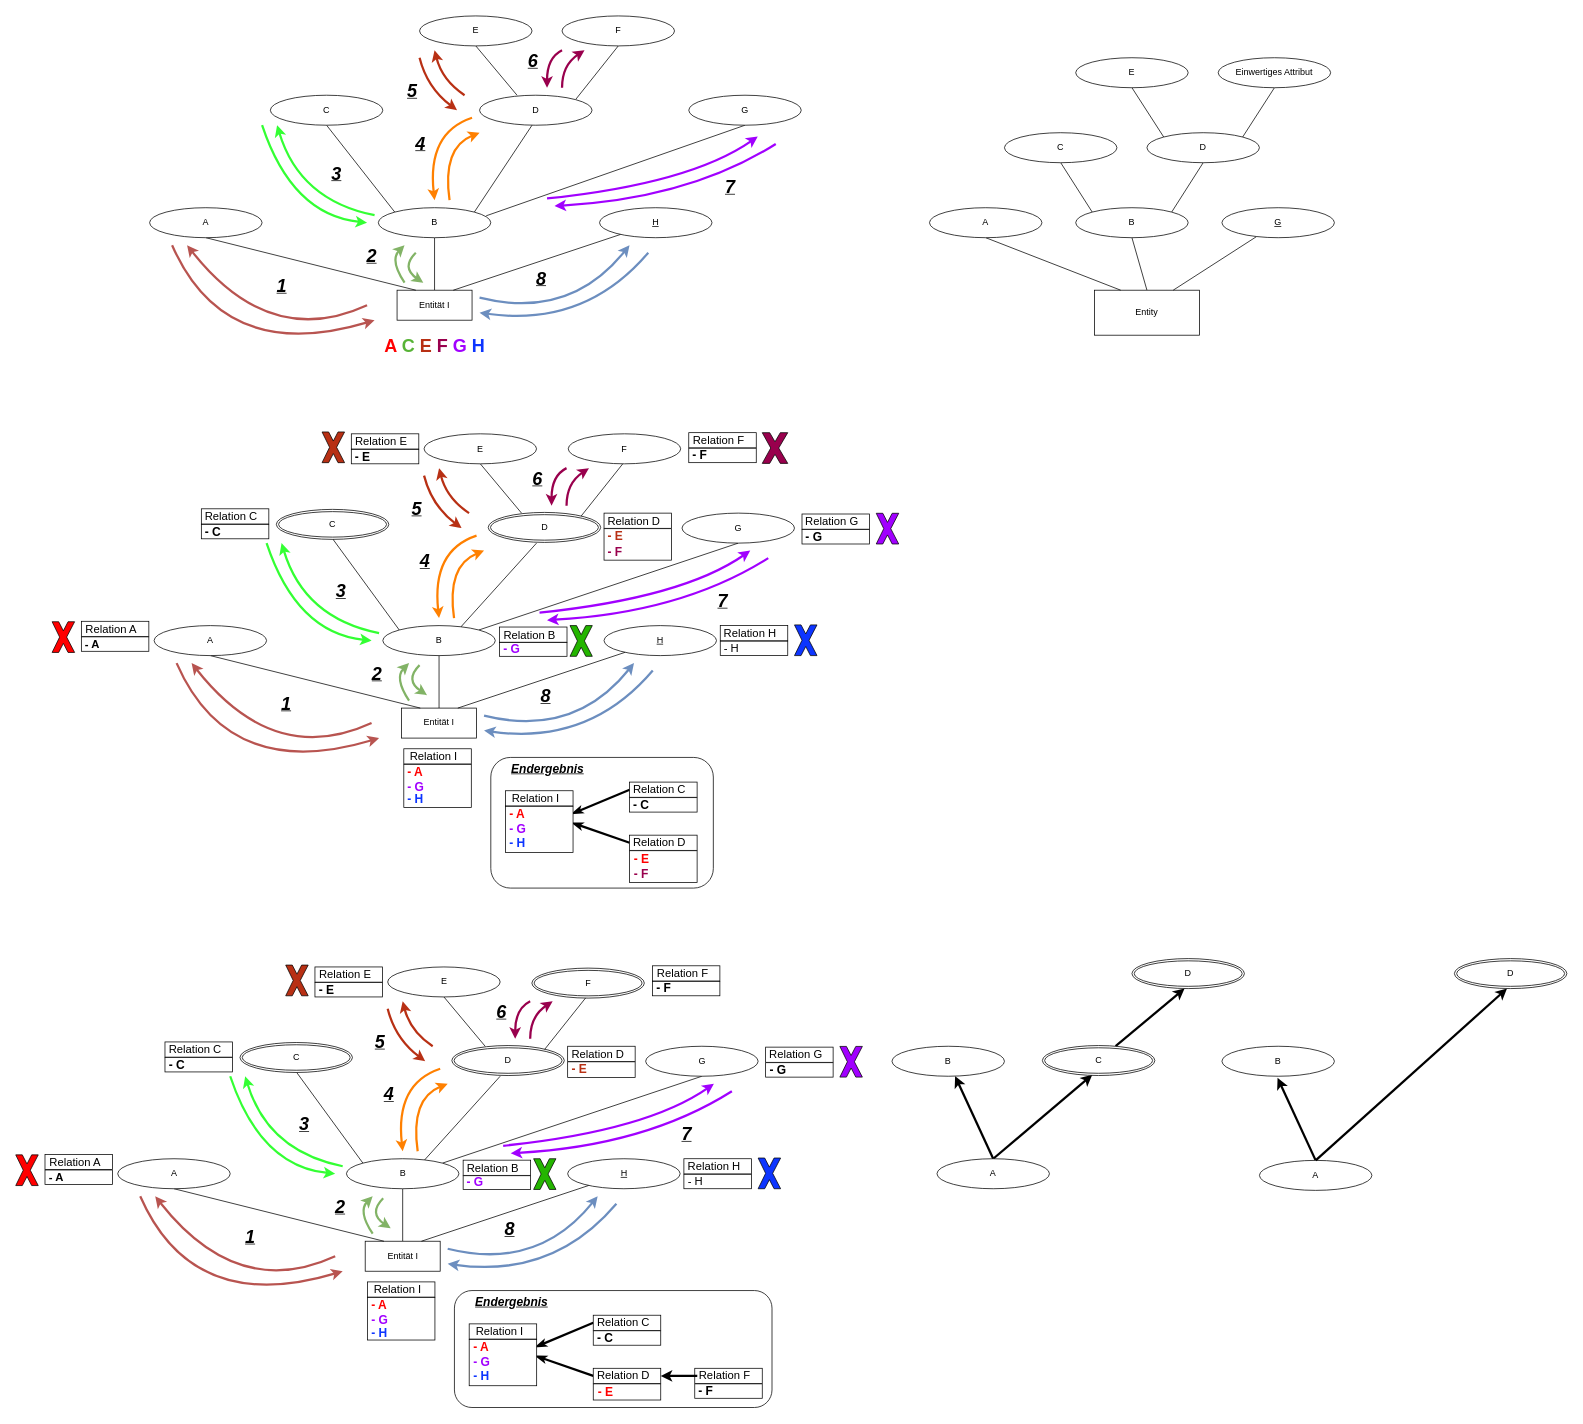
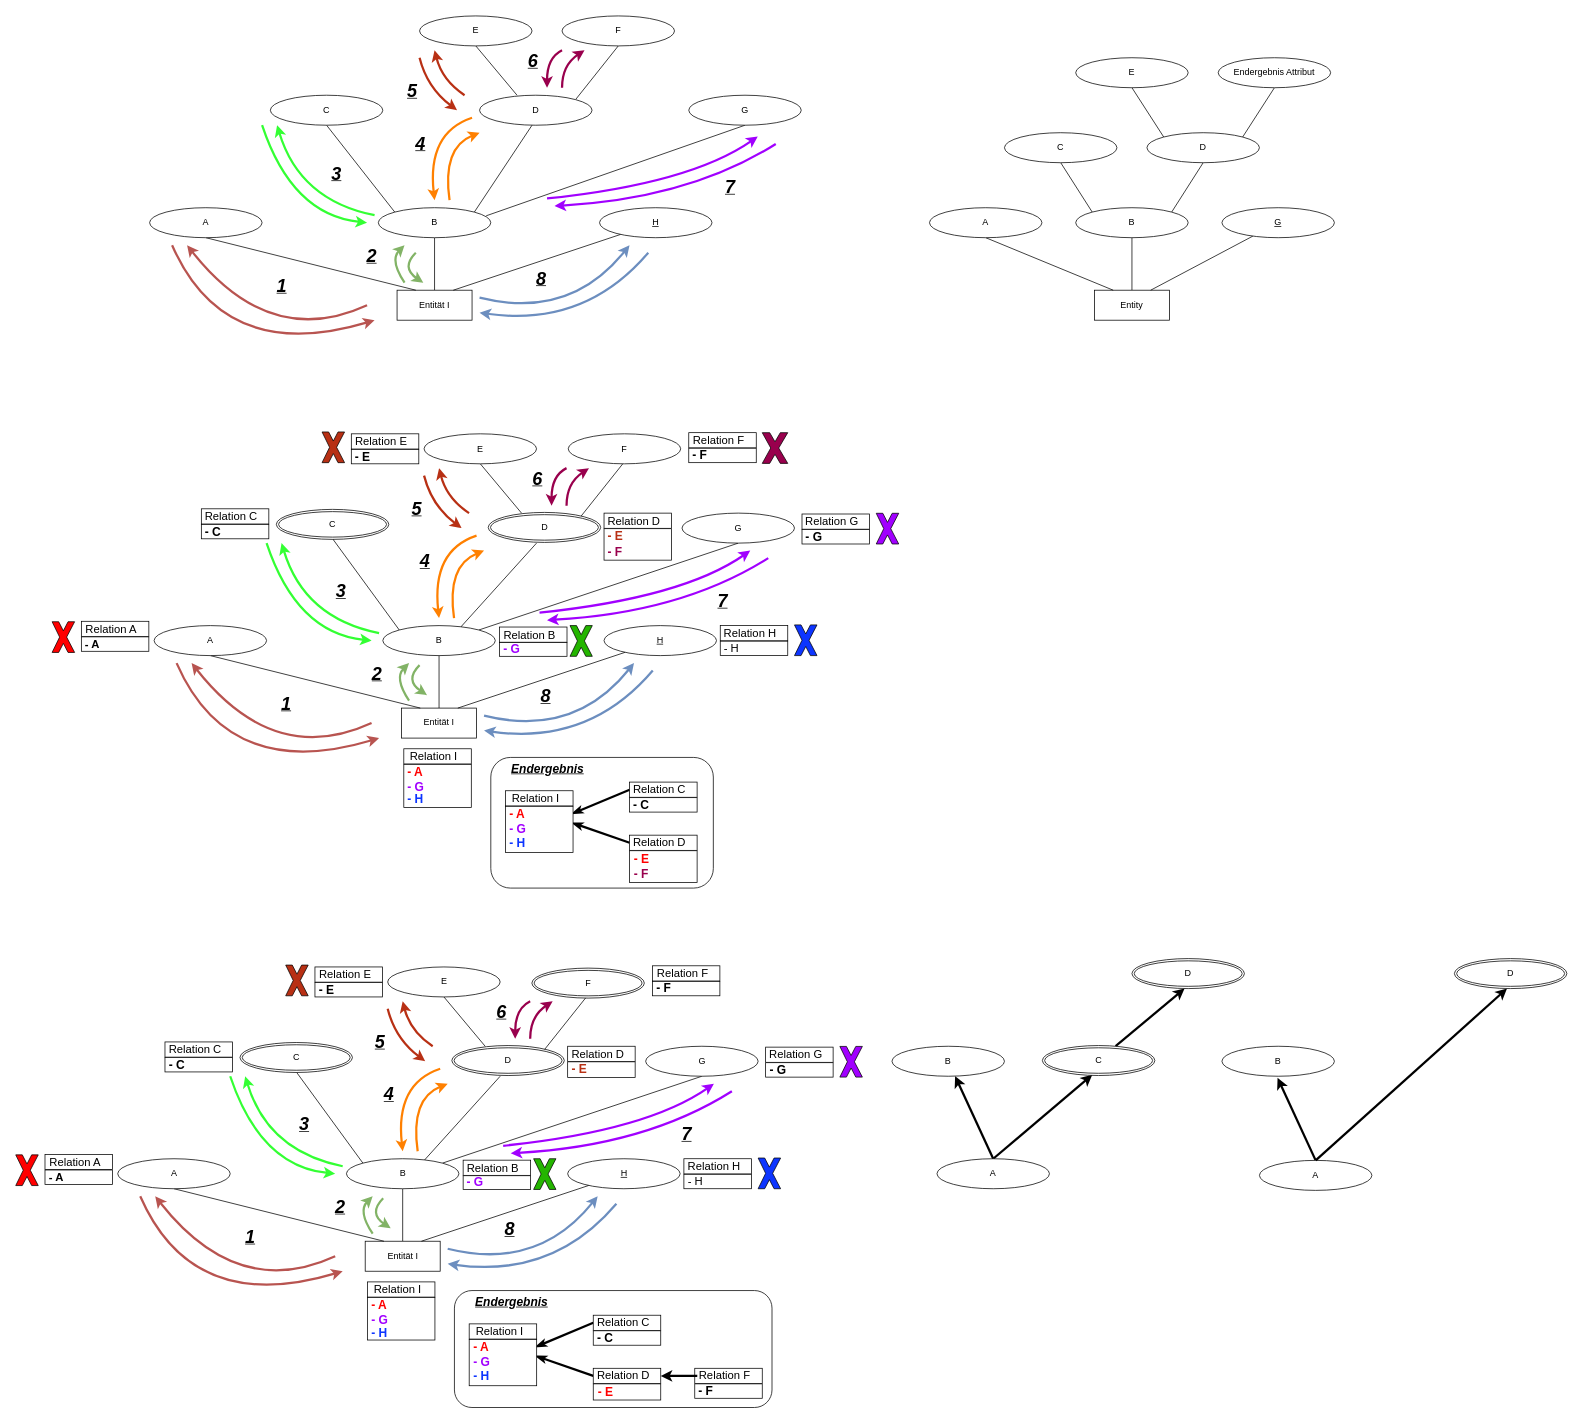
- <mxCell id="29" value="Einwertiges Attribut" style="ellipse;whiteSpace=wrap;html=1;align=center;" vertex="1" parent="1"><mxGeometry x="1624" y="76" width="150" height="40" as="geometry" /></mxCell>
+ <mxCell id="29" value="Endergebnis Attribut" style="ellipse;whiteSpace=wrap;html=1;align=center;" vertex="1" parent="1"><mxGeometry x="1624" y="76" width="150" height="40" as="geometry" /></mxCell>
- <mxCell id="18" value="Entity" style="whiteSpace=wrap;html=1;align=center;" vertex="1" parent="1"><mxGeometry x="1459" y="386" width="140" height="60" as="geometry" /></mxCell>
+ <mxCell id="18" value="Entity" style="whiteSpace=wrap;html=1;align=center;" vertex="1" parent="1"><mxGeometry x="1459" y="386" width="100" height="40" as="geometry" /></mxCell>
- <mxCell id="45" value="&lt;b style=&quot;font-size: 24px&quot;&gt;&lt;font color=&quot;#ff0000&quot;&gt;A&lt;/font&gt; &lt;font color=&quot;#57b336&quot;&gt;&lt;font style=&quot;font-size: 24px&quot;&gt;C&lt;/font&gt;&amp;nbsp;&lt;/font&gt;&lt;/b&gt;&lt;font color=&quot;#b83014&quot; style=&quot;font-size: 24px ; font-weight: 700&quot;&gt;E&lt;/font&gt;&lt;span style=&quot;font-size: 24px ; font-weight: 700&quot;&gt;&amp;nbsp;&lt;/span&gt;&lt;font color=&quot;#99004d&quot; style=&quot;font-size: 24px ; font-weight: 700&quot;&gt;F&lt;/font&gt;&lt;b style=&quot;font-size: 24px&quot;&gt;&lt;font color=&quot;#0d35ff&quot;&gt;&amp;nbsp;&lt;/font&gt;&lt;font color=&quot;#a100ff&quot;&gt;G&lt;/font&gt;&lt;font color=&quot;#0d35ff&quot;&gt; H&lt;/font&gt;&lt;/b&gt;" style="text;html=1;strokeColor=none;fillColor=none;align=center;verticalAlign=middle;whiteSpace=wrap;rounded=0;perimeterSpacing=2;fontSize=16;" vertex="1" parent="1"><mxGeometry x="492.75" y="446" width="172.5" height="30" as="geometry" /></mxCell>
